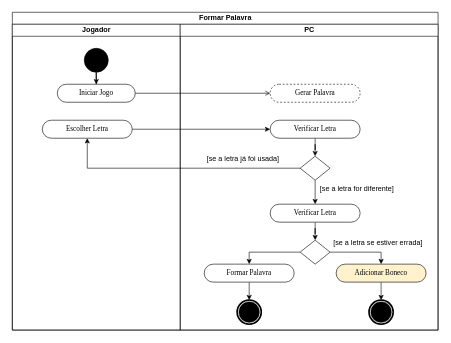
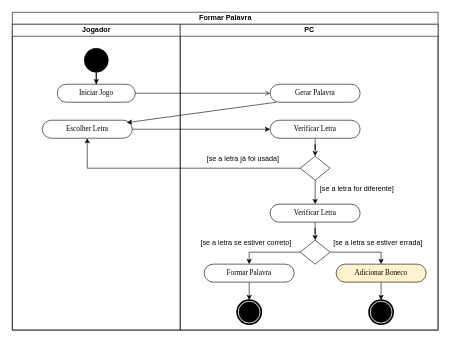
- <mxCell id="13" value="Gerar Palavra" style="rounded=1;whiteSpace=wrap;html=1;shadow=0;comic=0;labelBackgroundColor=none;strokeWidth=1;fontFamily=Verdana;fontSize=12;align=center;arcSize=50;dashed=1;" vertex="1" parent="12"><mxGeometry x="150" y="100" width="150" height="30" as="geometry" /></mxCell>
+ <mxCell id="13" value="Gerar Palavra" style="rounded=1;whiteSpace=wrap;html=1;shadow=0;comic=0;labelBackgroundColor=none;strokeWidth=1;fontFamily=Verdana;fontSize=12;align=center;arcSize=50;" vertex="1" parent="12"><mxGeometry x="150" y="100" width="150" height="30" as="geometry" /></mxCell>
+ <mxCell id="9" style="rounded=0;orthogonalLoop=1;jettySize=auto;html=1;exitX=0.067;exitY=1;exitDx=0;exitDy=0;entryX=0.94;entryY=0.133;entryDx=0;entryDy=0;exitPerimeter=0;entryPerimeter=0;" edge="1" parent="2" source="13" target="7"><mxGeometry relative="1" as="geometry" /></mxCell>
+ <mxCell id="31" value="[se a letra se estiver correto]" style="text;html=1;strokeColor=none;fillColor=none;align=center;verticalAlign=middle;whiteSpace=wrap;rounded=0;" vertex="1" parent="12"><mxGeometry x="30" y="350" width="160" height="30" as="geometry" /></mxCell>
